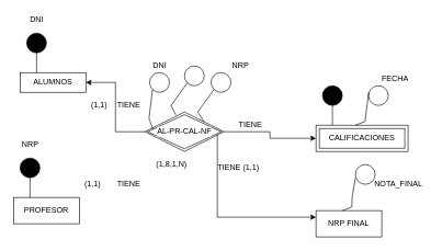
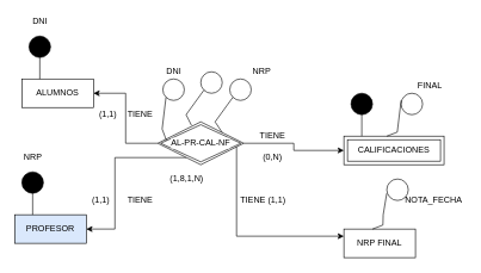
- <mxCell id="33" value="FECHA" style="text;html=1;align=center;verticalAlign=middle;resizable=0;points=[];autosize=1;strokeColor=none;fillColor=none;fontColor=#000000;" vertex="1" parent="1"><mxGeometry x="570" y="110" width="60" height="20" as="geometry" /></mxCell>
+ <mxCell id="33" value="FINAL" style="text;html=1;align=center;verticalAlign=middle;resizable=0;points=[];autosize=1;strokeColor=none;fillColor=none;fontColor=#000000;" vertex="1" parent="1"><mxGeometry x="570" y="110" width="60" height="20" as="geometry" /></mxCell>
- <mxCell id="2" value="ALUMNOS" style="whiteSpace=wrap;html=1;align=center;" vertex="1" parent="1"><mxGeometry x="30" y="110" width="100" height="30" as="geometry" /></mxCell>
+ <mxCell id="2" value="ALUMNOS" style="whiteSpace=wrap;html=1;align=center;" vertex="1" parent="1"><mxGeometry x="30" y="110" width="100" height="40" as="geometry" /></mxCell>
+ <mxCell id="11" style="edgeStyle=orthogonalEdgeStyle;rounded=0;orthogonalLoop=1;jettySize=auto;html=1;entryX=1;entryY=0.5;entryDx=0;entryDy=0;fontColor=#000000;" edge="1" parent="1" source="13" target="6"><mxGeometry relative="1" as="geometry"><Array as="points"><mxPoint x="160" y="220" /><mxPoint x="160" y="320" /></Array></mxGeometry></mxCell>
+ <mxCell id="28" value="(0,N)" style="text;html=1;align=center;verticalAlign=middle;resizable=0;points=[];autosize=1;strokeColor=none;fillColor=none;fontColor=#000000;" vertex="1" parent="1"><mxGeometry x="360" y="210" width="40" height="20" as="geometry" /></mxCell>
- <mxCell id="37" value="&amp;nbsp;TIENE (1,1)" style="text;html=1;align=center;verticalAlign=middle;resizable=0;points=[];autosize=1;strokeColor=none;fillColor=none;fontColor=#000000;" vertex="1" parent="1"><mxGeometry x="320" y="245" width="80" height="20" as="geometry" /></mxCell>
+ <mxCell id="37" value="&amp;nbsp;TIENE (1,1)" style="text;html=1;align=center;verticalAlign=middle;resizable=0;points=[];autosize=1;strokeColor=none;fillColor=none;fontColor=#000000;" vertex="1" parent="1"><mxGeometry x="325" y="270" width="80" height="20" as="geometry" /></mxCell>
- <mxCell id="40" value="NOTA_FINAL" style="text;html=1;align=center;verticalAlign=middle;resizable=0;points=[];autosize=1;strokeColor=none;fillColor=none;fontColor=#000000;" vertex="1" parent="1"><mxGeometry x="560" y="270" width="90" height="20" as="geometry" /></mxCell>
+ <mxCell id="40" value="NOTA_FECHA" style="text;html=1;align=center;verticalAlign=middle;resizable=0;points=[];autosize=1;strokeColor=none;fillColor=none;fontColor=#000000;" vertex="1" parent="1"><mxGeometry x="560" y="270" width="90" height="20" as="geometry" /></mxCell>
- <mxCell id="6" value="PROFESOR" style="whiteSpace=wrap;html=1;align=center;" vertex="1" parent="1"><mxGeometry x="20" y="300" width="100" height="40" as="geometry" /></mxCell>
+ <mxCell id="6" value="PROFESOR" style="whiteSpace=wrap;html=1;align=center;fillColor=#dae8fc;" vertex="1" parent="1"><mxGeometry x="20" y="300" width="100" height="40" as="geometry" /></mxCell>
